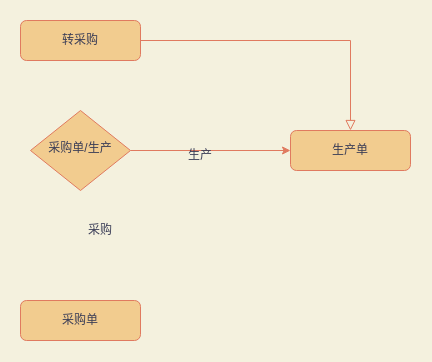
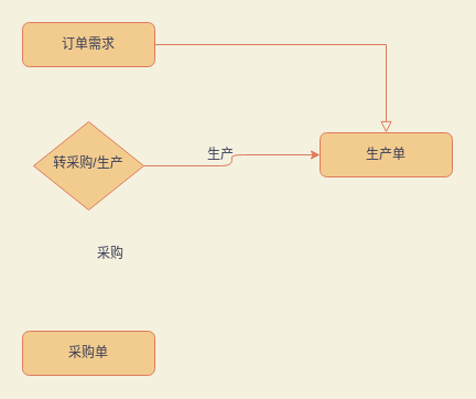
- <mxCell id="3" value="转采购" style="rounded=1;whiteSpace=wrap;html=1;fontSize=12;glass=0;strokeWidth=1;shadow=0;fillColor=#F2CC8F;strokeColor=#E07A5F;fontColor=#393C56;" parent="1" vertex="1"><mxGeometry x="20" y="20" width="120" height="40" as="geometry" /></mxCell>
+ <mxCell id="3" value="订单需求" style="rounded=1;whiteSpace=wrap;html=1;fontSize=12;glass=0;strokeWidth=1;shadow=0;fillColor=#F2CC8F;strokeColor=#E07A5F;fontColor=#393C56;" parent="1" vertex="1"><mxGeometry x="20" y="20" width="120" height="40" as="geometry" /></mxCell>
- <mxCell id="5" value="采购单/生产" style="rhombus;whiteSpace=wrap;html=1;shadow=0;fontFamily=Helvetica;fontSize=12;align=center;strokeWidth=1;spacing=6;spacingTop=-4;fillColor=#F2CC8F;strokeColor=#E07A5F;fontColor=#393C56;" parent="1" vertex="1"><mxGeometry x="30" y="110" width="100" height="80" as="geometry" /></mxCell>
+ <mxCell id="5" value="转采购/生产" style="rhombus;whiteSpace=wrap;html=1;shadow=0;fontFamily=Helvetica;fontSize=12;align=center;strokeWidth=1;spacing=6;spacingTop=-4;fillColor=#F2CC8F;strokeColor=#E07A5F;fontColor=#393C56;" parent="1" vertex="1"><mxGeometry x="30" y="110" width="100" height="80" as="geometry" /></mxCell>
- <mxCell id="6" value="生产单" style="rounded=1;whiteSpace=wrap;html=1;fontSize=12;glass=0;strokeWidth=1;shadow=0;fillColor=#F2CC8F;strokeColor=#E07A5F;fontColor=#393C56;" parent="1" vertex="1"><mxGeometry x="290" y="130" width="120" height="40" as="geometry" /></mxCell>
+ <mxCell id="6" value="生产单" style="rounded=1;whiteSpace=wrap;html=1;fontSize=12;glass=0;strokeWidth=1;shadow=0;fillColor=#F2CC8F;strokeColor=#E07A5F;fontColor=#393C56;" parent="1" vertex="1"><mxGeometry x="290" y="120" width="120" height="40" as="geometry" /></mxCell>
- <mxCell id="9" value="生产" style="text;html=1;strokeColor=none;fillColor=none;align=center;verticalAlign=middle;whiteSpace=wrap;rounded=0;sketch=0;fontColor=#393C56;" vertex="1" parent="1"><mxGeometry x="180" y="145" width="40" height="20" as="geometry" /></mxCell>
+ <mxCell id="9" value="生产" style="text;html=1;strokeColor=none;fillColor=none;align=center;verticalAlign=middle;whiteSpace=wrap;rounded=0;sketch=0;fontColor=#393C56;" vertex="1" parent="1"><mxGeometry x="180" y="130" width="40" height="20" as="geometry" /></mxCell>
